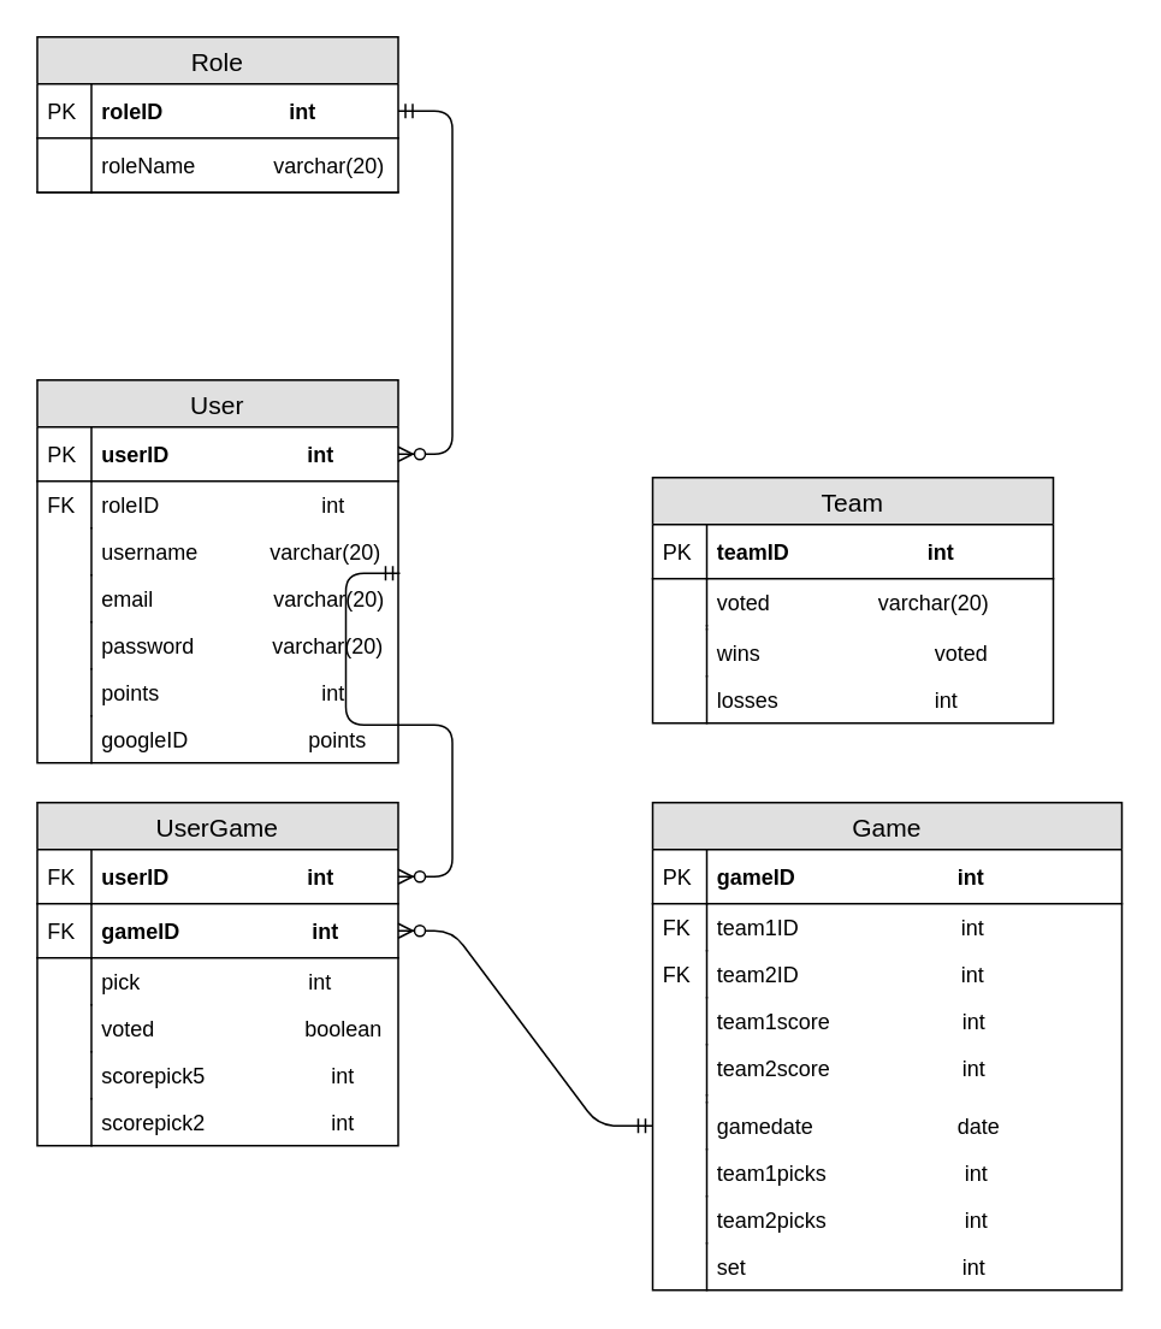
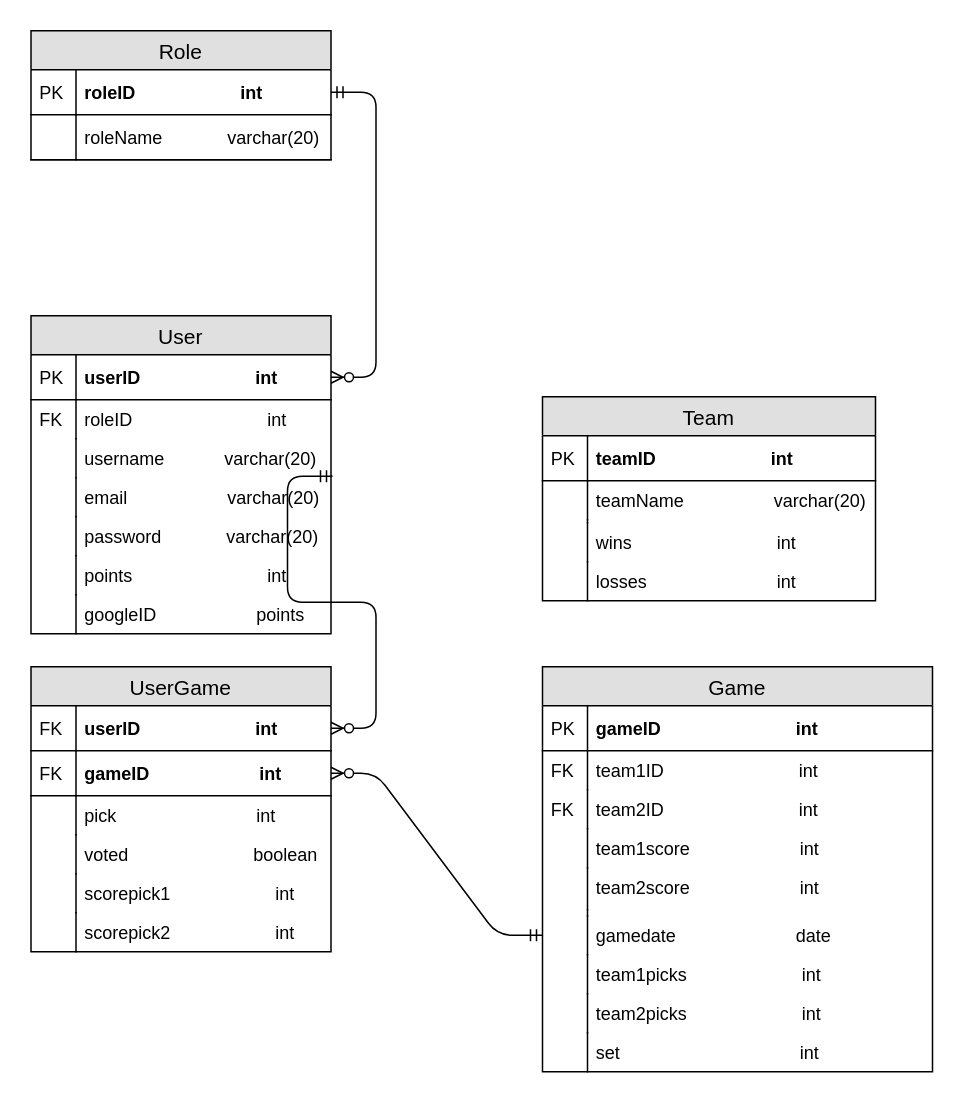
- <mxCell id="20" value="voted                  varchar(20)" style="shape=partialRectangle;top=0;left=0;right=0;bottom=0;align=left;verticalAlign=top;fillColor=none;spacingLeft=34;spacingRight=4;overflow=hidden;rotatable=0;points=[[0,0.5],[1,0.5]];portConstraint=eastwest;dropTarget=0;fontSize=12;" parent="17" vertex="1"><mxGeometry y="56" width="222" height="26" as="geometry" /></mxCell>
+ <mxCell id="20" value="teamName                  varchar(20)" style="shape=partialRectangle;top=0;left=0;right=0;bottom=0;align=left;verticalAlign=top;fillColor=none;spacingLeft=34;spacingRight=4;overflow=hidden;rotatable=0;points=[[0,0.5],[1,0.5]];portConstraint=eastwest;dropTarget=0;fontSize=12;" parent="17" vertex="1"><mxGeometry y="56" width="222" height="26" as="geometry" /></mxCell>
- <mxCell id="24" value="wins                             voted" style="shape=partialRectangle;top=0;left=0;right=0;bottom=0;align=left;verticalAlign=top;fillColor=none;spacingLeft=34;spacingRight=4;overflow=hidden;rotatable=0;points=[[0,0.5],[1,0.5]];portConstraint=eastwest;dropTarget=0;fontSize=12;" parent="17" vertex="1"><mxGeometry y="84" width="222" height="26" as="geometry" /></mxCell>
+ <mxCell id="24" value="wins                             int" style="shape=partialRectangle;top=0;left=0;right=0;bottom=0;align=left;verticalAlign=top;fillColor=none;spacingLeft=34;spacingRight=4;overflow=hidden;rotatable=0;points=[[0,0.5],[1,0.5]];portConstraint=eastwest;dropTarget=0;fontSize=12;" parent="17" vertex="1"><mxGeometry y="84" width="222" height="26" as="geometry" /></mxCell>
- <mxCell id="58" value="scorepick5                     int" style="shape=partialRectangle;top=0;left=0;right=0;bottom=0;align=left;verticalAlign=top;fillColor=none;spacingLeft=34;spacingRight=4;overflow=hidden;rotatable=0;points=[[0,0.5],[1,0.5]];portConstraint=eastwest;dropTarget=0;fontSize=12;" vertex="1" parent="49"><mxGeometry y="138" width="200" height="26" as="geometry" /></mxCell>
+ <mxCell id="58" value="scorepick1                     int" style="shape=partialRectangle;top=0;left=0;right=0;bottom=0;align=left;verticalAlign=top;fillColor=none;spacingLeft=34;spacingRight=4;overflow=hidden;rotatable=0;points=[[0,0.5],[1,0.5]];portConstraint=eastwest;dropTarget=0;fontSize=12;" vertex="1" parent="49"><mxGeometry y="138" width="200" height="26" as="geometry" /></mxCell>
